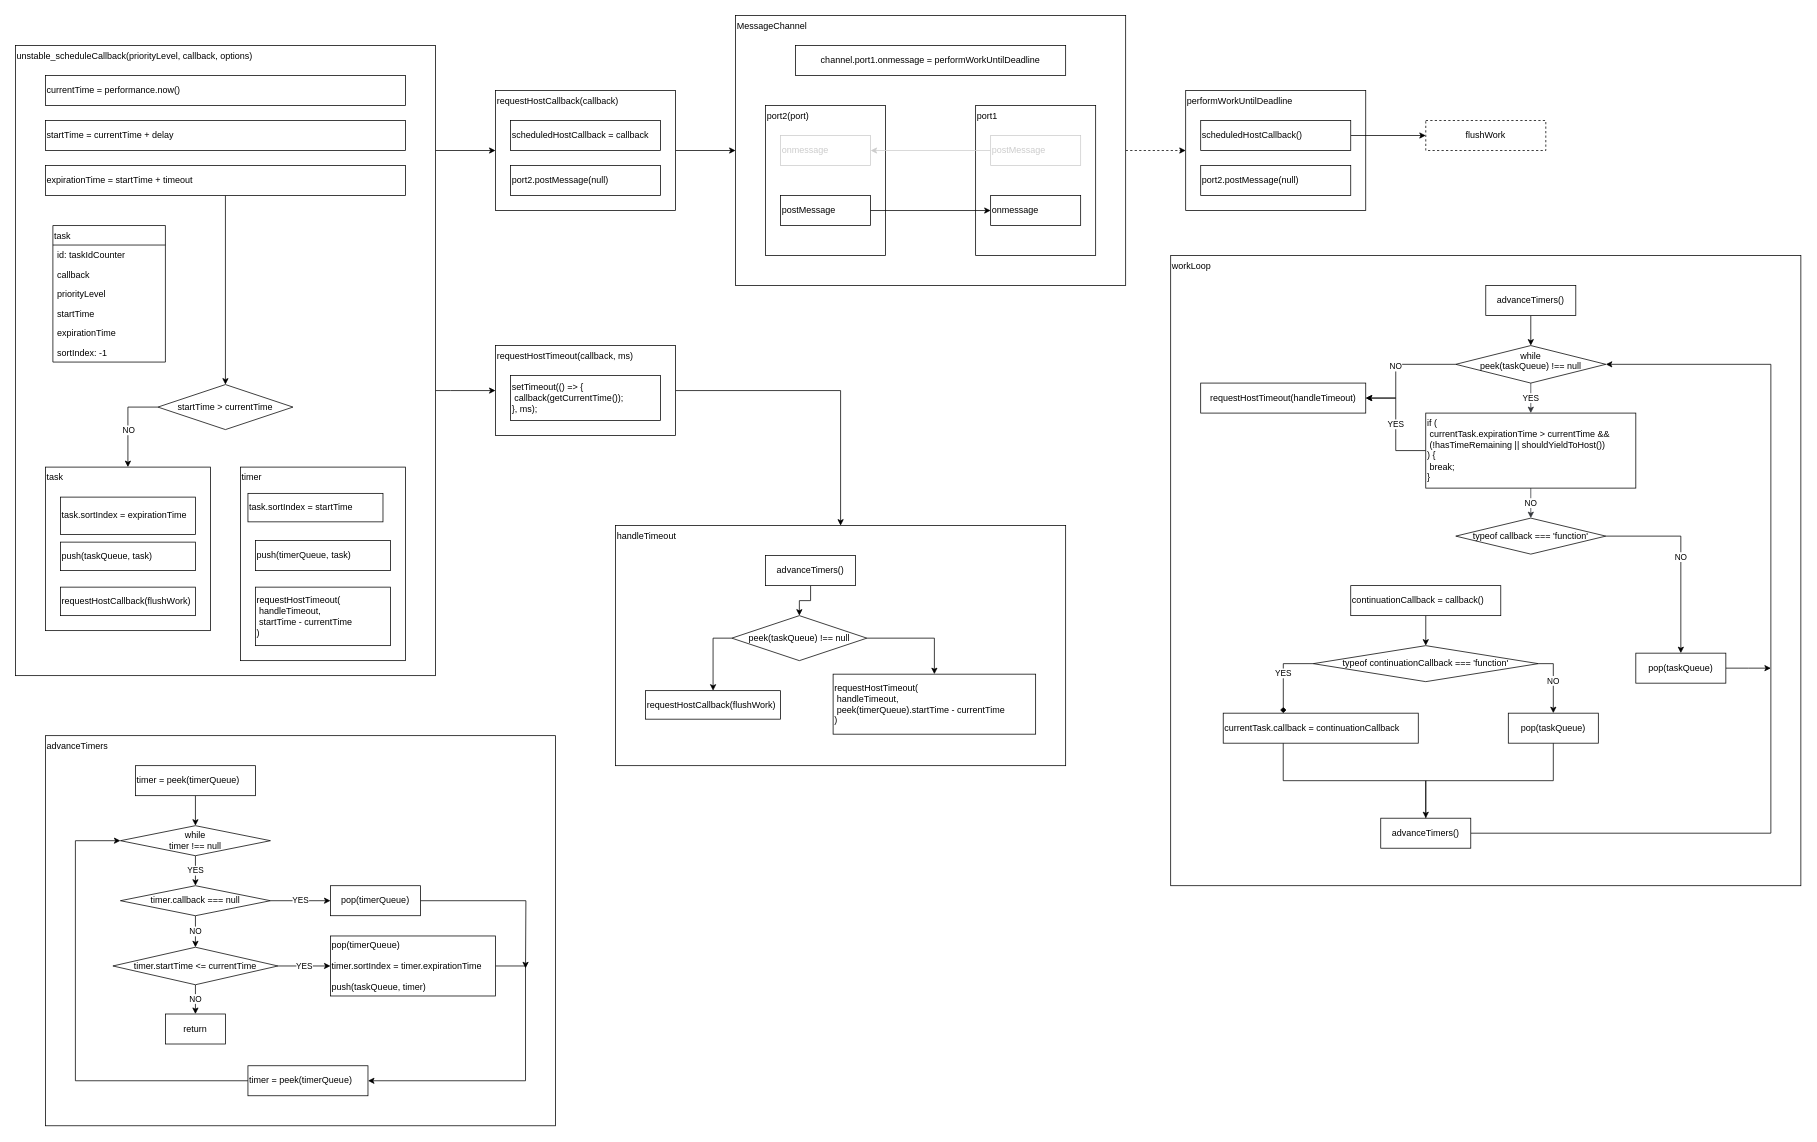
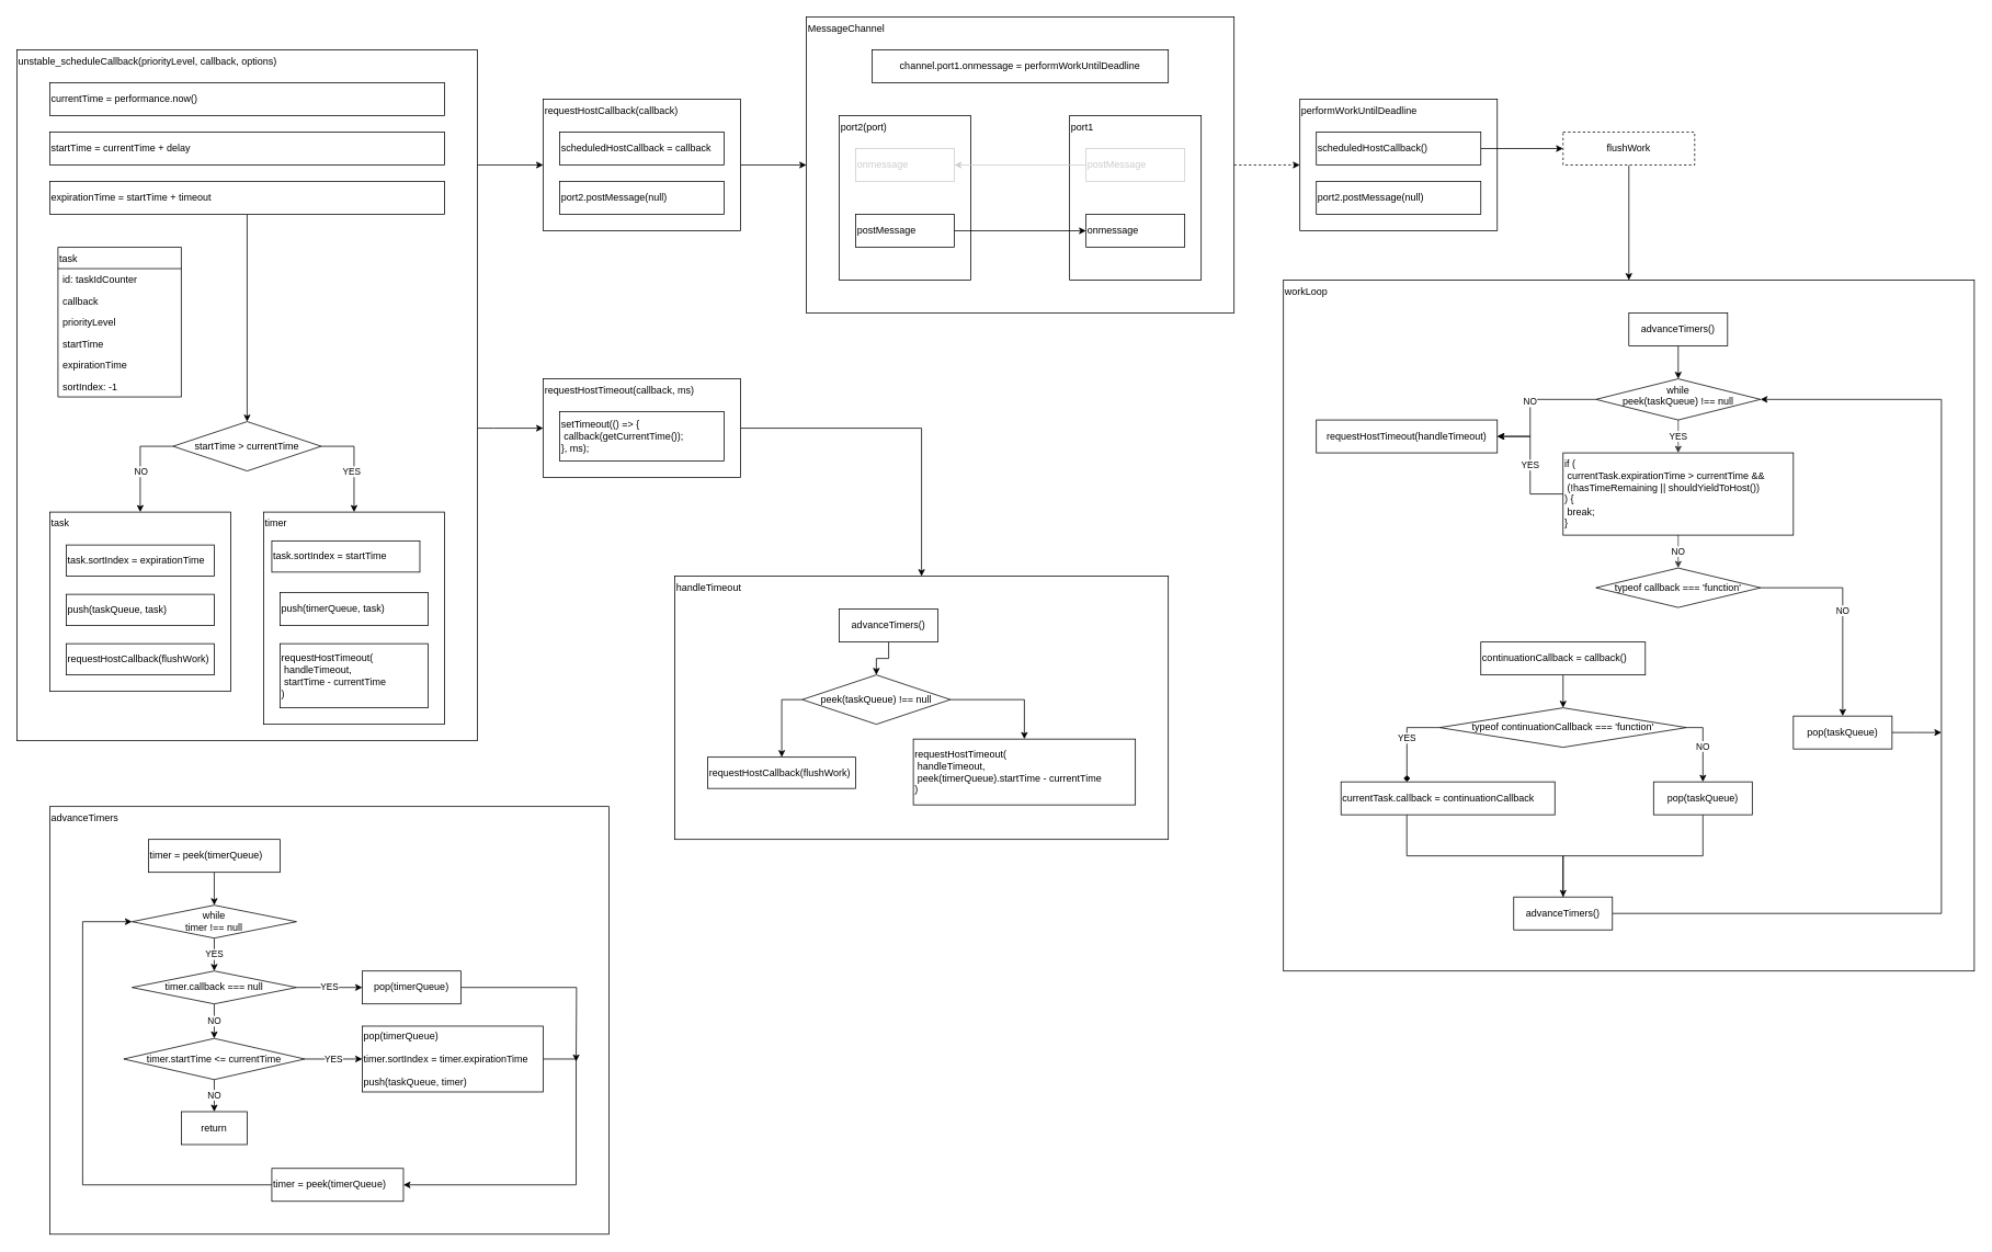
+ <mxCell id="54" style="edgeStyle=orthogonalEdgeStyle;rounded=0;orthogonalLoop=1;jettySize=auto;html=1;entryX=0.5;entryY=0;entryDx=0;entryDy=0;fontColor=#000000;" edge="1" parent="1" source="55" target="4"><mxGeometry relative="1" as="geometry" /></mxCell>
+ <mxCell id="14" style="edgeStyle=orthogonalEdgeStyle;rounded=0;orthogonalLoop=1;jettySize=auto;html=1;entryX=0.5;entryY=0;entryDx=0;entryDy=0;" edge="1" parent="1" source="16" target="21"><mxGeometry relative="1" as="geometry"><Array as="points"><mxPoint x="430" y="542" /></Array></mxGeometry></mxCell>
+ <mxCell id="15" value="YES" style="edgeLabel;html=1;align=center;verticalAlign=middle;resizable=0;points=[];" vertex="1" connectable="0" parent="14"><mxGeometry x="0.1" y="-4" relative="1" as="geometry"><mxPoint y="4" as="offset" /></mxGeometry></mxCell>
- <mxCell id="18" value="task.sortIndex = expirationTime" style="rounded=0;whiteSpace=wrap;html=1;align=left;verticalAlign=middle;" vertex="1" parent="1"><mxGeometry x="80" y="662" width="180" height="50" as="geometry" /></mxCell>
+ <mxCell id="18" value="task.sortIndex = expirationTime" style="rounded=0;whiteSpace=wrap;html=1;align=left;verticalAlign=middle;" vertex="1" parent="1"><mxGeometry x="80" y="662" width="180" height="38" as="geometry" /></mxCell>
